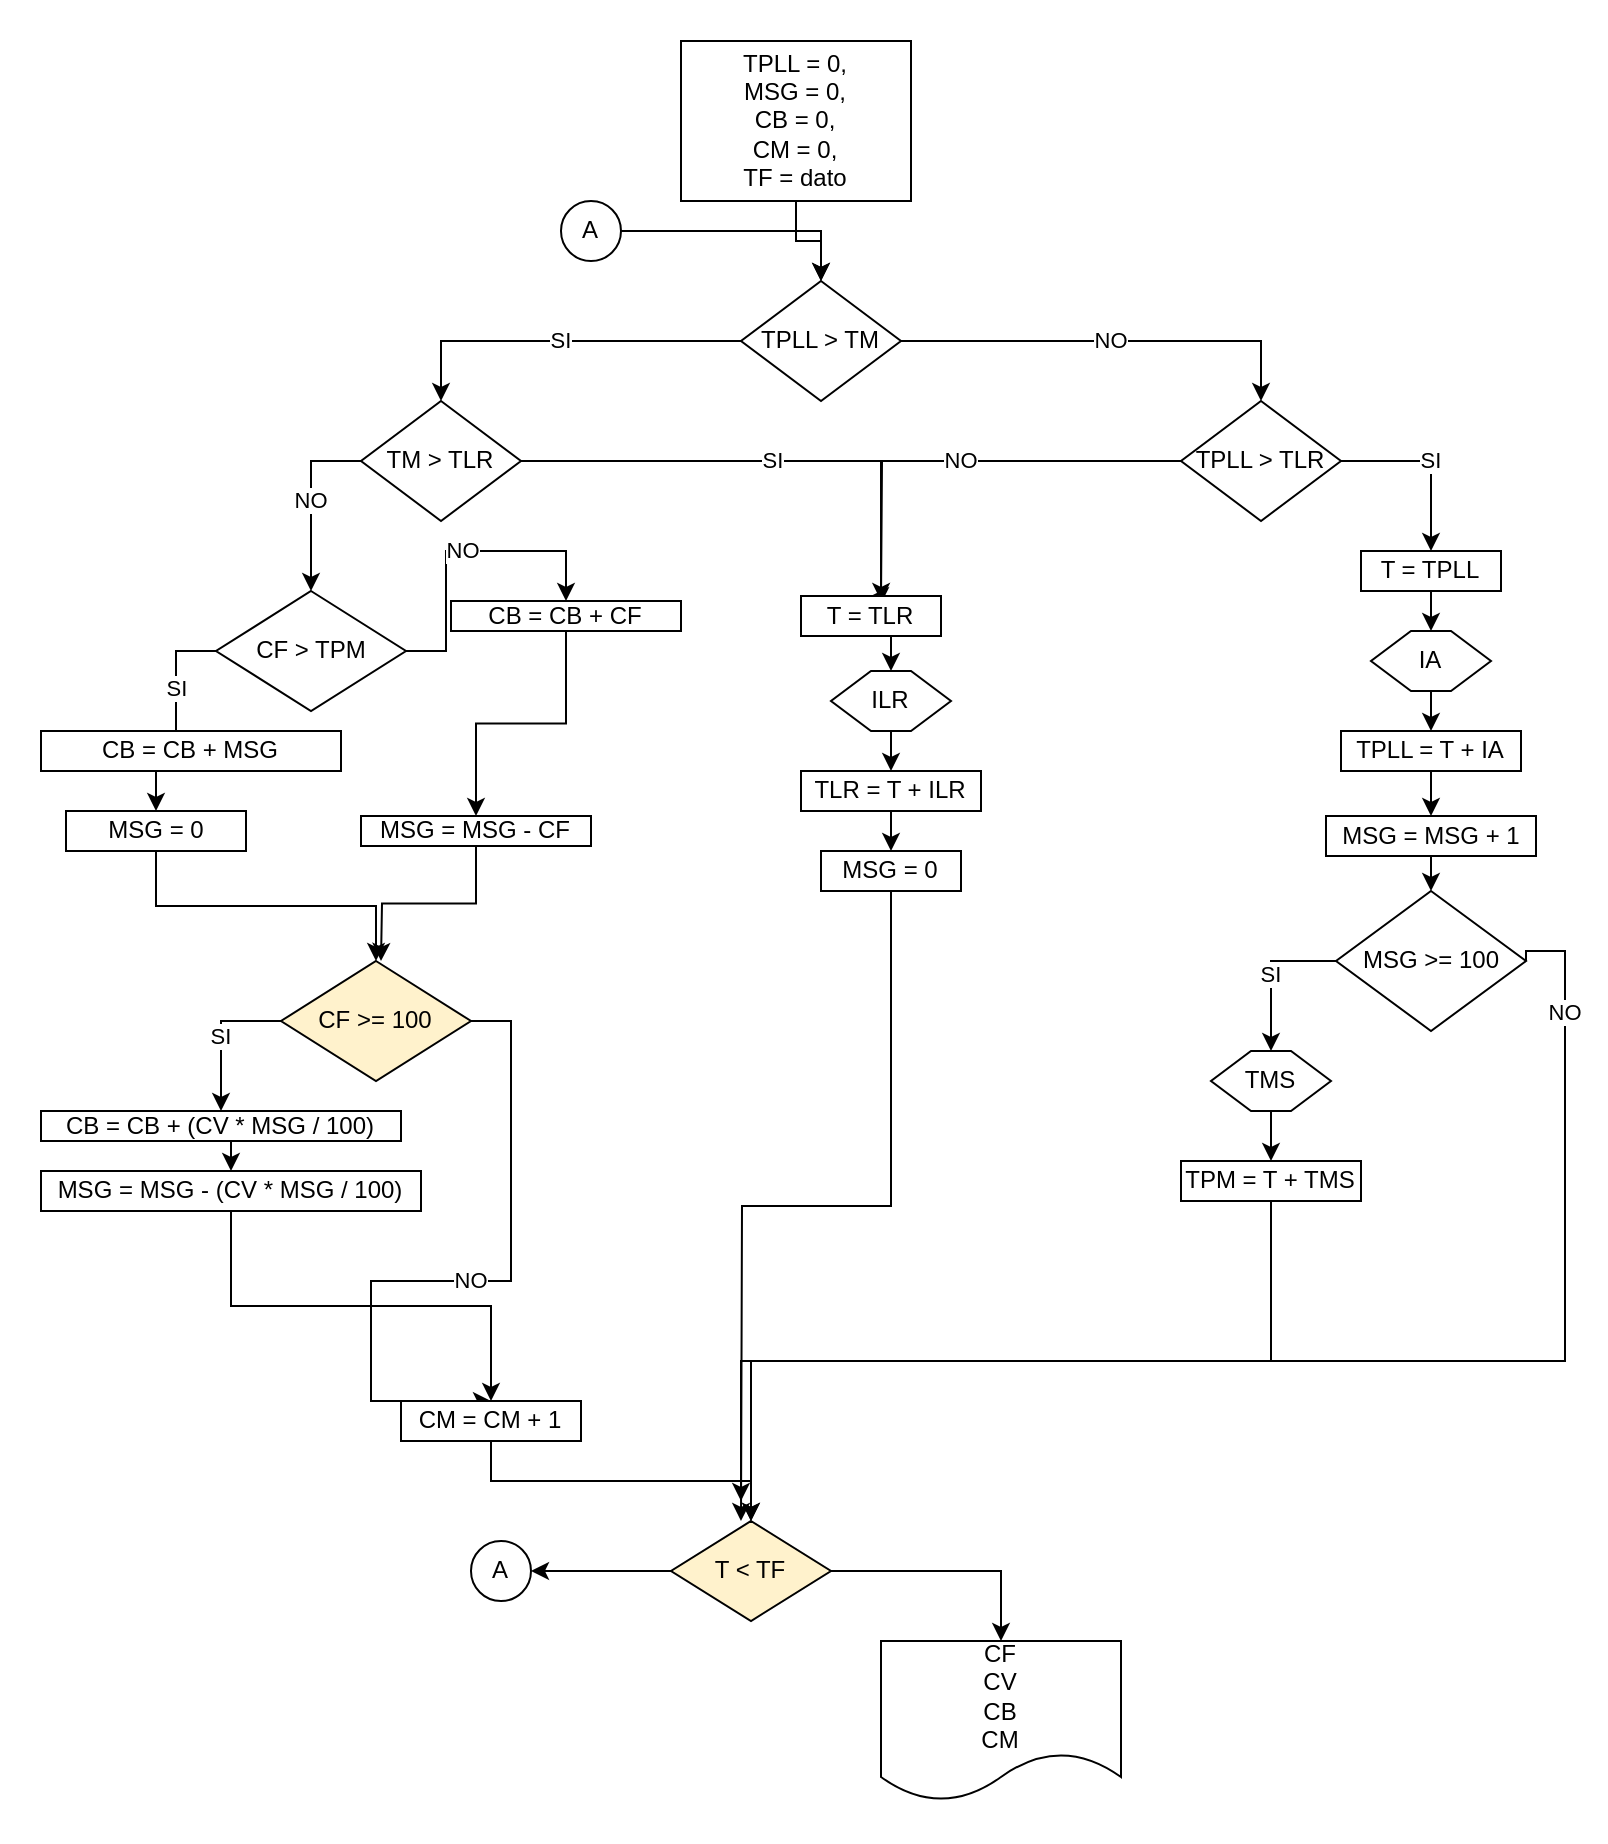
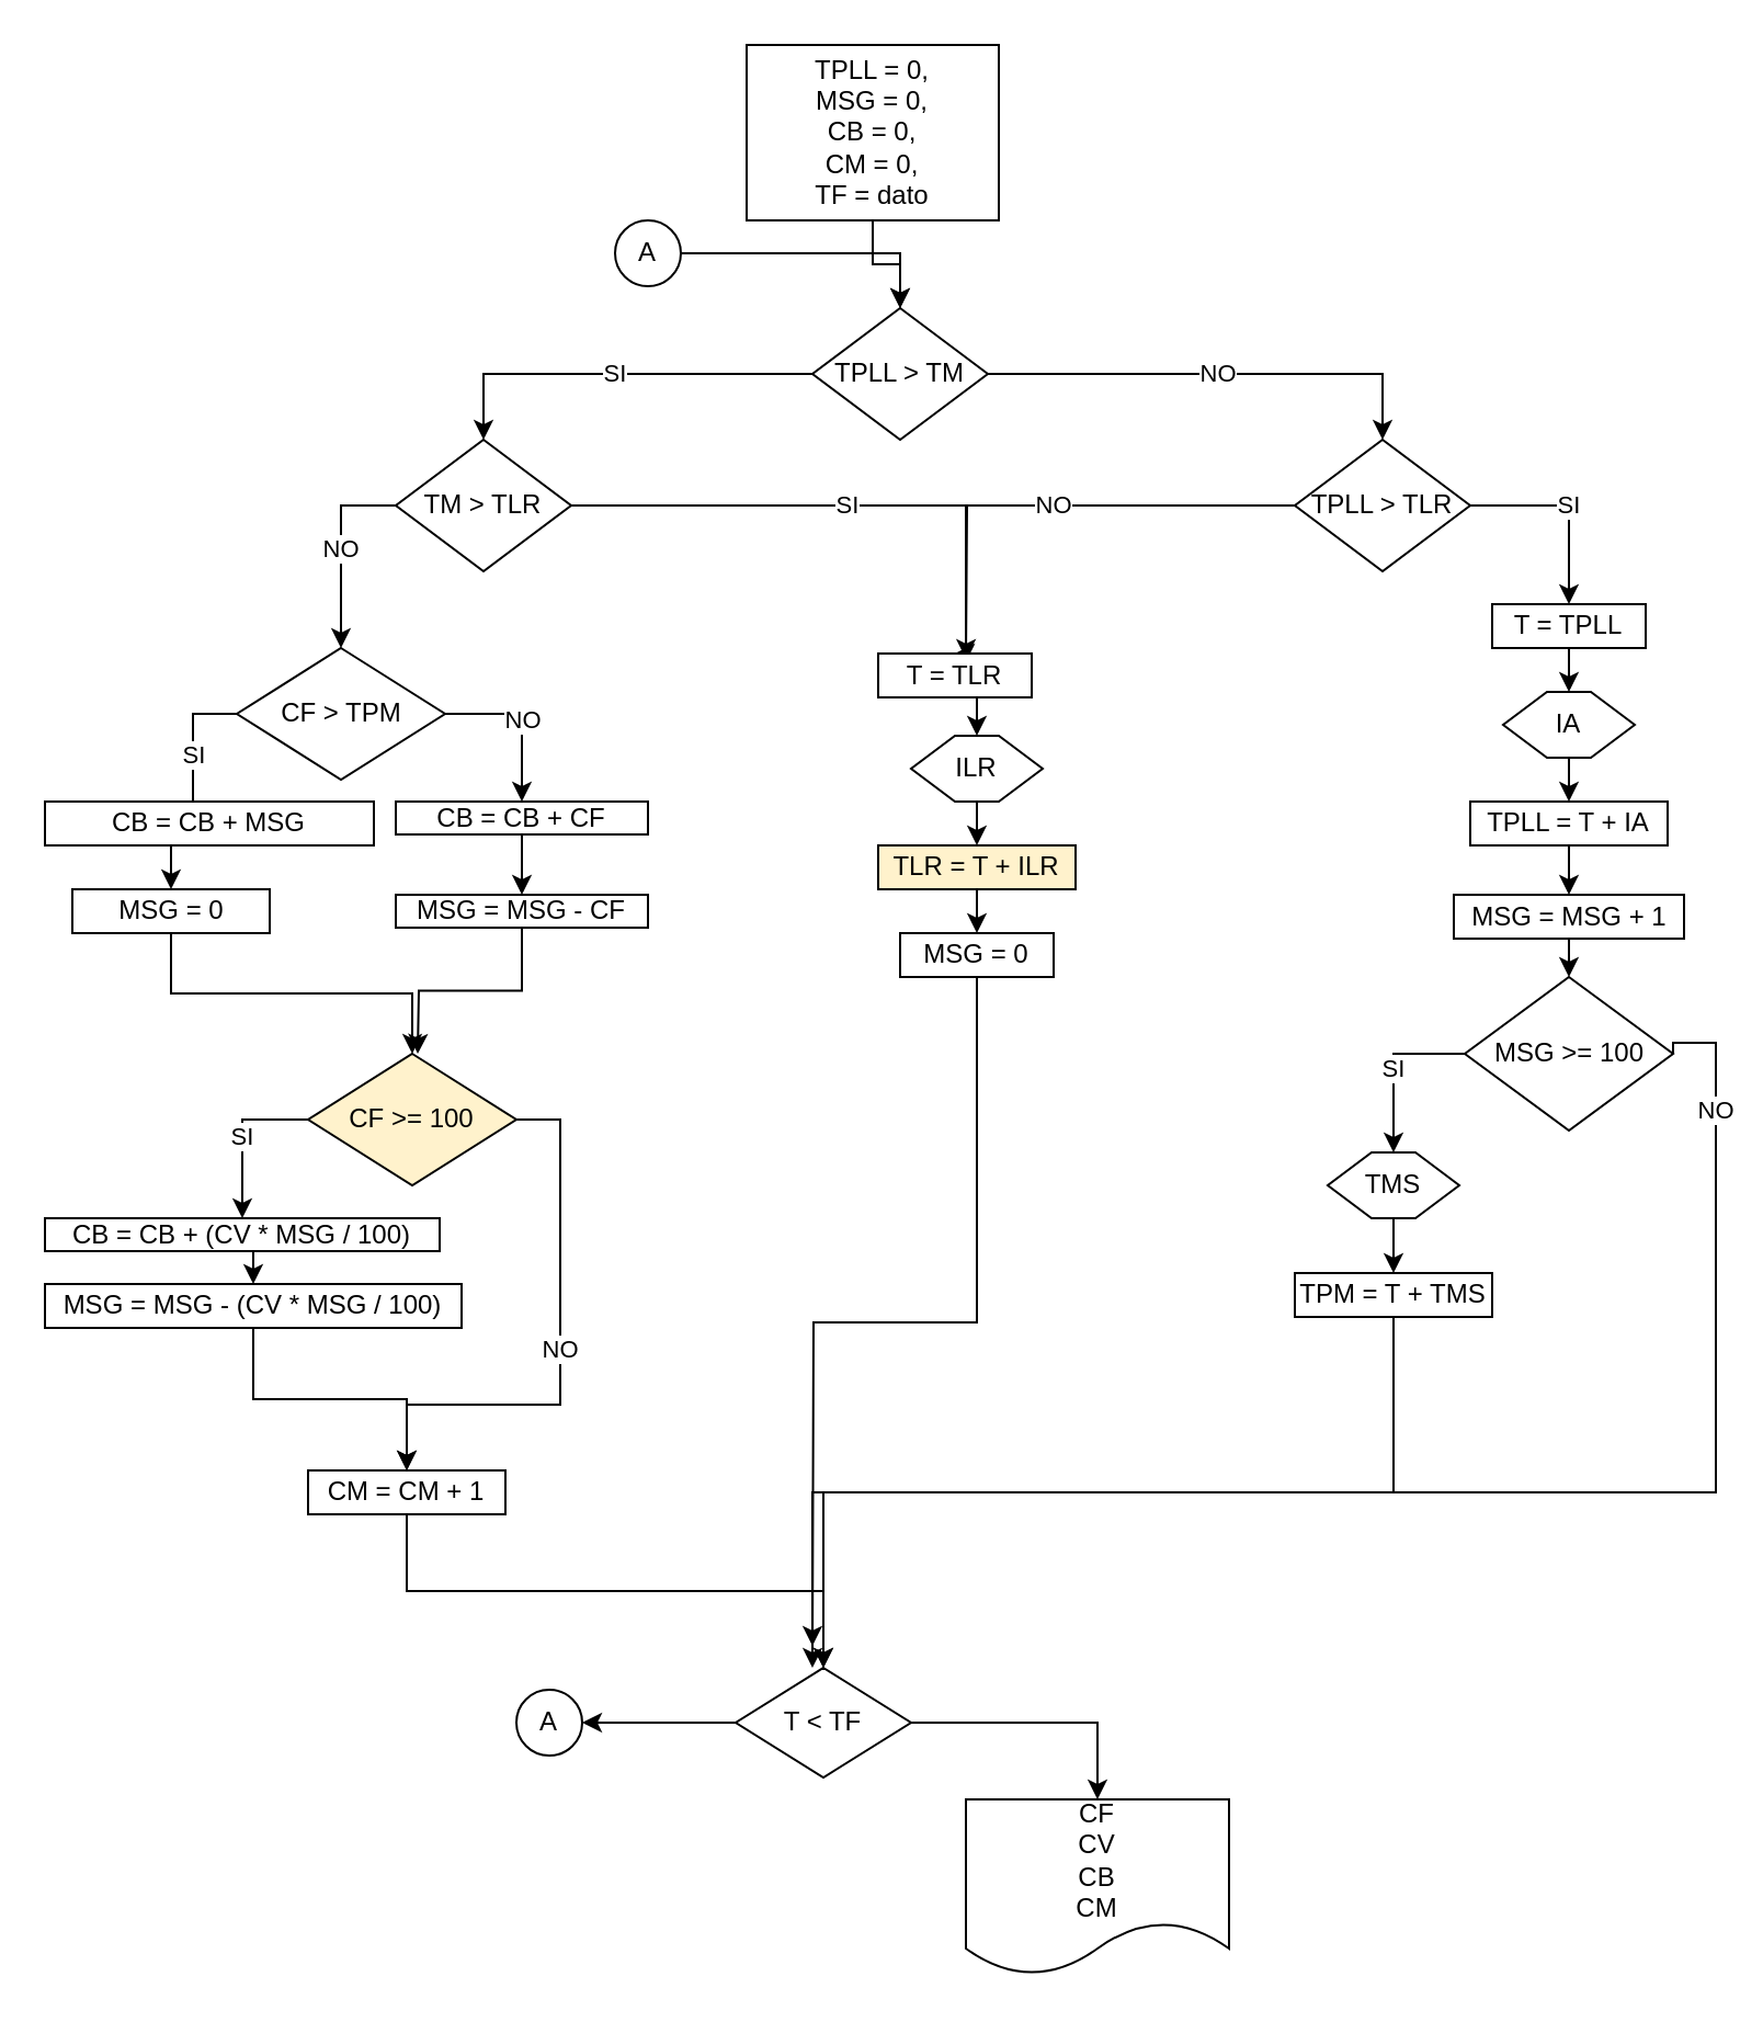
- <mxCell id="55" value="CB = CB + CF" style="rounded=0;whiteSpace=wrap;html=1;" vertex="1" parent="1"><mxGeometry x="225" y="300" width="115" height="15" as="geometry" /></mxCell>
+ <mxCell id="55" value="CB = CB + CF" style="rounded=0;whiteSpace=wrap;html=1;" vertex="1" parent="1"><mxGeometry x="180" y="365" width="115" height="15" as="geometry" /></mxCell>
- <mxCell id="24" value="TLR = T + ILR" style="rounded=0;whiteSpace=wrap;html=1;" vertex="1" parent="1"><mxGeometry x="400" y="385" width="90" height="20" as="geometry" /></mxCell>
+ <mxCell id="24" value="TLR = T + ILR" style="rounded=0;whiteSpace=wrap;html=1;fillColor=#fff2cc;" vertex="1" parent="1"><mxGeometry x="400" y="385" width="90" height="20" as="geometry" /></mxCell>
- <mxCell id="51" value="CM = CM + 1" style="rounded=0;whiteSpace=wrap;html=1;" vertex="1" parent="1"><mxGeometry x="200" y="700" width="90" height="20" as="geometry" /></mxCell>
+ <mxCell id="51" value="CM = CM + 1" style="rounded=0;whiteSpace=wrap;html=1;" vertex="1" parent="1"><mxGeometry x="140" y="670" width="90" height="20" as="geometry" /></mxCell>
- <mxCell id="60" value="T &amp;lt; TF" style="rhombus;whiteSpace=wrap;html=1;fillColor=#fff2cc;" vertex="1" parent="1"><mxGeometry x="335" y="760" width="80" height="50" as="geometry" /></mxCell>
+ <mxCell id="60" value="T &amp;lt; TF" style="rhombus;whiteSpace=wrap;html=1;" vertex="1" parent="1"><mxGeometry x="335" y="760" width="80" height="50" as="geometry" /></mxCell>
